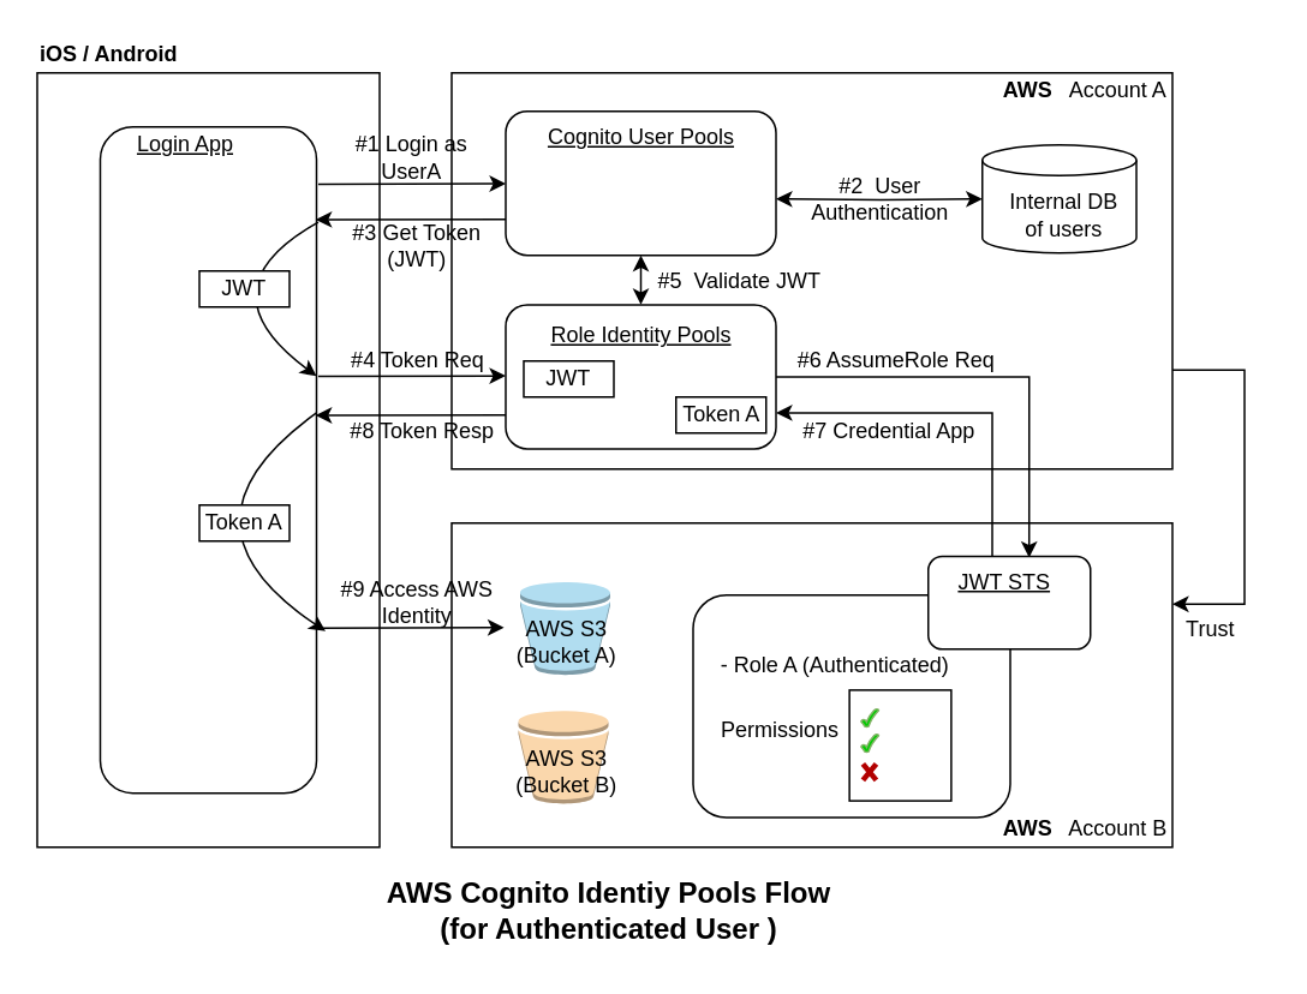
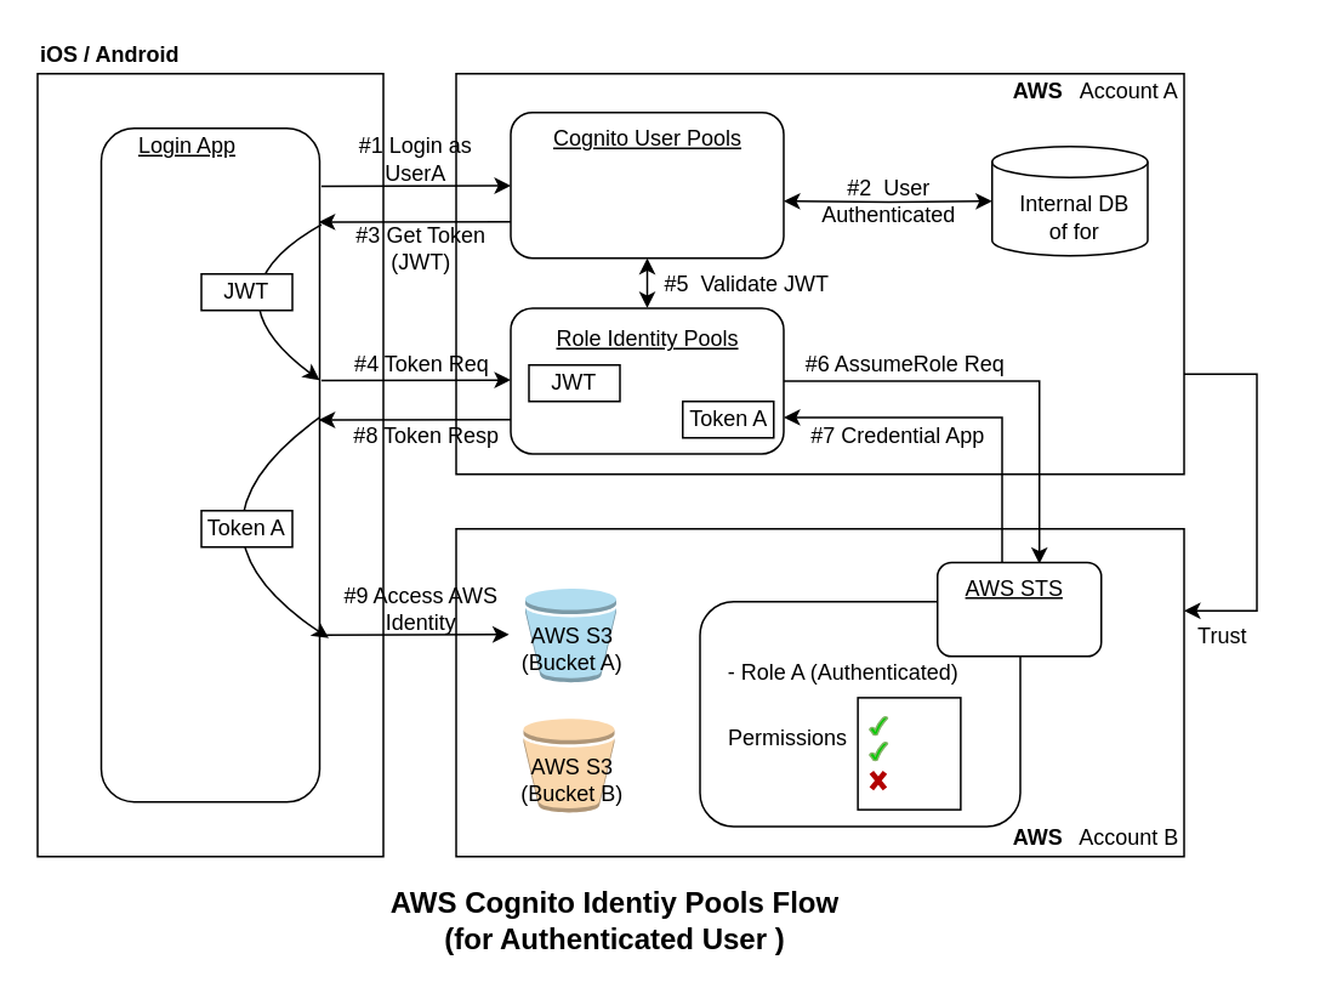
- <mxCell id="47" value="#2&amp;nbsp; User Authentication" style="text;html=1;strokeColor=none;fillColor=none;align=center;verticalAlign=middle;whiteSpace=wrap;rounded=0;" parent="1" vertex="1"><mxGeometry x="439.5" y="95" width="95.5" height="30" as="geometry" /></mxCell>
+ <mxCell id="47" value="#2&amp;nbsp; User Authenticated" style="text;html=1;strokeColor=none;fillColor=none;align=center;verticalAlign=middle;whiteSpace=wrap;rounded=0;" parent="1" vertex="1"><mxGeometry x="439.5" y="95" width="95.5" height="30" as="geometry" /></mxCell>
- <mxCell id="44" value="Internal DB of users" style="text;html=1;strokeColor=none;fillColor=none;align=center;verticalAlign=middle;whiteSpace=wrap;rounded=0;" parent="1" vertex="1"><mxGeometry x="554.5" y="103.75" width="70" height="30" as="geometry" /></mxCell>
+ <mxCell id="44" value="Internal DB of for" style="text;html=1;strokeColor=none;fillColor=none;align=center;verticalAlign=middle;whiteSpace=wrap;rounded=0;" parent="1" vertex="1"><mxGeometry x="554.5" y="103.75" width="70" height="30" as="geometry" /></mxCell>
- <mxCell id="66" value="JWT STS" style="text;html=1;strokeColor=none;fillColor=none;align=center;verticalAlign=middle;whiteSpace=wrap;rounded=0;fontStyle=4" parent="1" vertex="1"><mxGeometry x="527.25" y="315" width="60" height="15" as="geometry" /></mxCell>
+ <mxCell id="66" value="AWS STS" style="text;html=1;strokeColor=none;fillColor=none;align=center;verticalAlign=middle;whiteSpace=wrap;rounded=0;fontStyle=4" parent="1" vertex="1"><mxGeometry x="527.25" y="315" width="60" height="15" as="geometry" /></mxCell>
